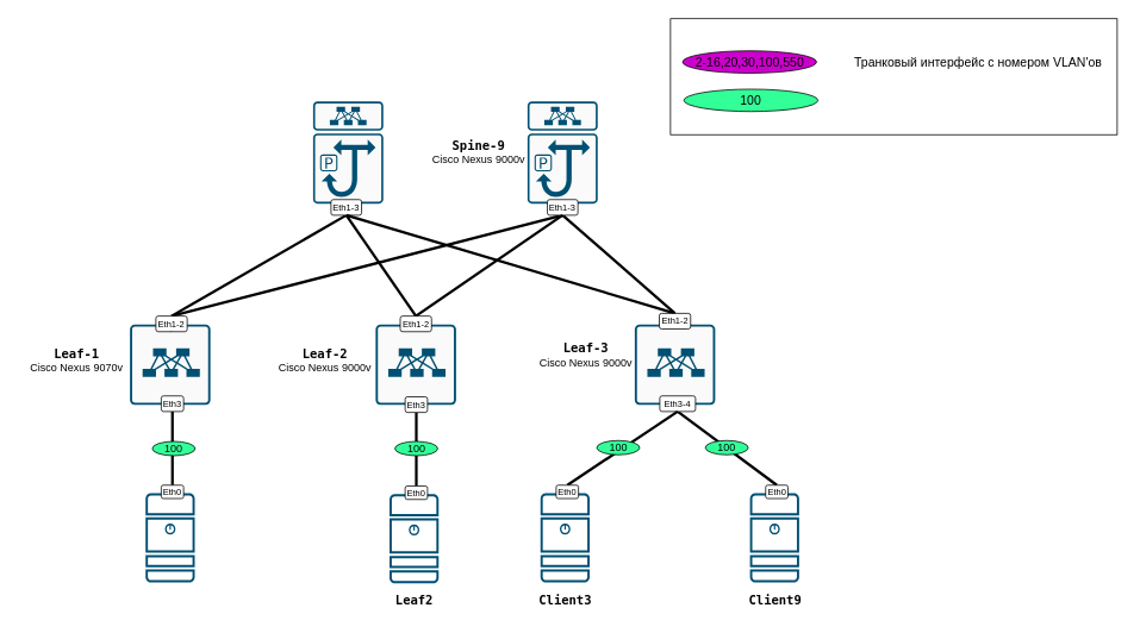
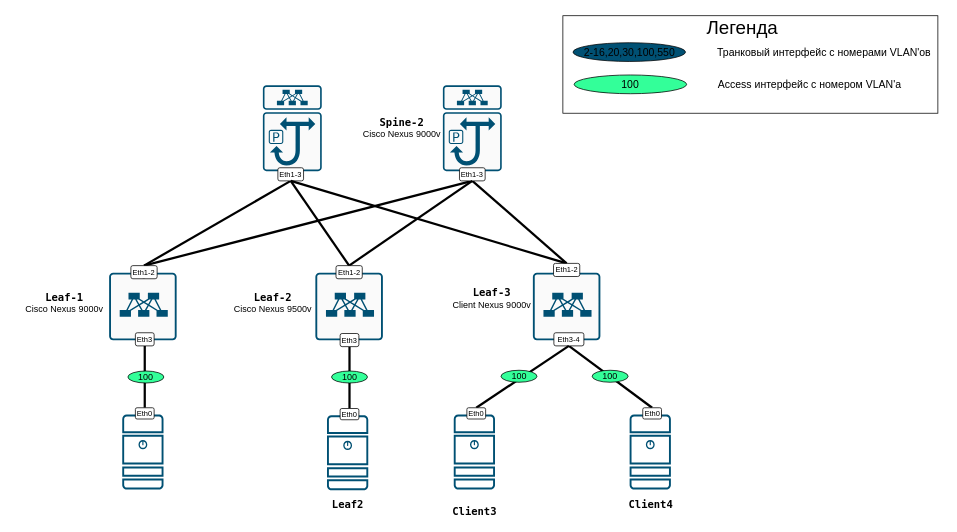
+ <mxCell id="48" value="&lt;font style=&quot;font-size: 25px&quot;&gt;Легенда&lt;/font&gt;" style="text;html=1;resizable=0;autosize=1;align=center;verticalAlign=middle;points=[];fillColor=none;strokeColor=none;rounded=0;fontFamily=Helvetica;fontSize=14;fontColor=default;" vertex="1" parent="1"><mxGeometry x="934.5" y="20.3" width="108" height="30" as="geometry" /></mxCell>
- <mxCell id="46" value="&lt;font style=&quot;font-size: 14px&quot;&gt;2-16,20,30,100,550&lt;/font&gt;" style="ellipse;whiteSpace=wrap;html=1;fillColor=#CC00CC;rotation=0;" vertex="1" parent="1"><mxGeometry x="763.5" y="56.3" width="150" height="25" as="geometry" /></mxCell>
+ <mxCell id="46" value="&lt;font style=&quot;font-size: 14px&quot;&gt;2-16,20,30,100,550&lt;/font&gt;" style="ellipse;whiteSpace=wrap;html=1;fillColor=#005073;rotation=0;" vertex="1" parent="1"><mxGeometry x="763.5" y="56.3" width="150" height="25" as="geometry" /></mxCell>
- <mxCell id="47" value="Транковый интерфейс с номером VLAN'ов" style="text;html=1;resizable=0;autosize=1;align=left;verticalAlign=middle;points=[];fillColor=none;strokeColor=none;rounded=0;fontFamily=Helvetica;fontSize=14;fontColor=default;" vertex="1" parent="1"><mxGeometry x="953.5" y="57.3" width="300" height="24" as="geometry" /></mxCell>
+ <mxCell id="47" value="Транковый интерфейс с номерами VLAN'ов" style="text;html=1;resizable=0;autosize=1;align=left;verticalAlign=middle;points=[];fillColor=none;strokeColor=none;rounded=0;fontFamily=Helvetica;fontSize=14;fontColor=default;" vertex="1" parent="1"><mxGeometry x="953.5" y="57.3" width="300" height="24" as="geometry" /></mxCell>
+ <mxCell id="50" value="Access интерфейс с номером VLAN'а" style="text;html=1;resizable=0;autosize=1;align=left;verticalAlign=middle;points=[];fillColor=none;strokeColor=none;rounded=0;fontFamily=Helvetica;fontSize=14;fontColor=default;" vertex="1" parent="1"><mxGeometry x="955" y="97.3" width="270" height="30" as="geometry" /></mxCell>
- <mxCell id="36" value="&lt;font style=&quot;&quot;&gt;&lt;font face=&quot;monospace&quot;&gt;&lt;font style=&quot;font-size: 14px;&quot;&gt;&lt;b&gt;Spine-9&lt;/b&gt;&lt;/font&gt;&lt;br&gt;&lt;/font&gt;&lt;font style=&quot;font-size: 12px;&quot;&gt;Cisco Nexus 9000v&lt;/font&gt;&lt;br&gt;&lt;/font&gt;" style="text;html=1;resizable=0;autosize=1;align=center;verticalAlign=middle;points=[];fillColor=none;strokeColor=none;rounded=0;dashed=1;fontSize=10;" parent="1" vertex="1"><mxGeometry x="470" y="150.3" width="130" height="40" as="geometry" /></mxCell>
+ <mxCell id="36" value="&lt;font style=&quot;&quot;&gt;&lt;font face=&quot;monospace&quot;&gt;&lt;font style=&quot;font-size: 14px;&quot;&gt;&lt;b&gt;Spine-2&lt;/b&gt;&lt;/font&gt;&lt;br&gt;&lt;/font&gt;&lt;font style=&quot;font-size: 12px;&quot;&gt;Cisco Nexus 9000v&lt;/font&gt;&lt;br&gt;&lt;/font&gt;" style="text;html=1;resizable=0;autosize=1;align=center;verticalAlign=middle;points=[];fillColor=none;strokeColor=none;rounded=0;dashed=1;fontSize=10;" parent="1" vertex="1"><mxGeometry x="470" y="150.3" width="130" height="40" as="geometry" /></mxCell>
- <mxCell id="22" value="&lt;font style=&quot;&quot;&gt;&lt;font face=&quot;monospace&quot;&gt;&lt;font style=&quot;font-size: 14px;&quot;&gt;&lt;b&gt;Leaf-3&lt;/b&gt;&lt;/font&gt;&lt;br&gt;&lt;/font&gt;&lt;font style=&quot;font-size: 12px;&quot;&gt;Cisco Nexus 9000v&lt;/font&gt;&lt;br&gt;&lt;/font&gt;" style="text;html=1;resizable=0;autosize=1;align=center;verticalAlign=middle;points=[];fillColor=none;strokeColor=none;rounded=0;dashed=1;fontSize=10;" parent="1" vertex="1"><mxGeometry x="590" y="377" width="130" height="40" as="geometry" /></mxCell>
+ <mxCell id="22" value="&lt;font style=&quot;&quot;&gt;&lt;font face=&quot;monospace&quot;&gt;&lt;font style=&quot;font-size: 14px;&quot;&gt;&lt;b&gt;Leaf-3&lt;/b&gt;&lt;/font&gt;&lt;br&gt;&lt;/font&gt;&lt;font style=&quot;font-size: 12px;&quot;&gt;Client Nexus 9000v&lt;/font&gt;&lt;br&gt;&lt;/font&gt;" style="text;html=1;resizable=0;autosize=1;align=center;verticalAlign=middle;points=[];fillColor=none;strokeColor=none;rounded=0;dashed=1;fontSize=10;" parent="1" vertex="1"><mxGeometry x="590" y="377" width="130" height="40" as="geometry" /></mxCell>
- <mxCell id="6" value="&lt;font style=&quot;&quot;&gt;&lt;font face=&quot;monospace&quot;&gt;&lt;font style=&quot;font-size: 14px;&quot;&gt;&lt;b&gt;Leaf-1&lt;/b&gt;&lt;/font&gt;&lt;br&gt;&lt;/font&gt;&lt;font style=&quot;font-size: 12px;&quot;&gt;Cisco Nexus 9070v&lt;/font&gt;&lt;br&gt;&lt;/font&gt;" style="text;html=1;resizable=0;autosize=1;align=center;verticalAlign=middle;points=[];fillColor=none;strokeColor=none;rounded=0;dashed=1;fontSize=10;" parent="1" vertex="1"><mxGeometry x="20" y="383" width="130" height="40" as="geometry" /></mxCell>
+ <mxCell id="6" value="&lt;font style=&quot;&quot;&gt;&lt;font face=&quot;monospace&quot;&gt;&lt;font style=&quot;font-size: 14px;&quot;&gt;&lt;b&gt;Leaf-1&lt;/b&gt;&lt;/font&gt;&lt;br&gt;&lt;/font&gt;&lt;font style=&quot;font-size: 12px;&quot;&gt;Cisco Nexus 9000v&lt;/font&gt;&lt;br&gt;&lt;/font&gt;" style="text;html=1;resizable=0;autosize=1;align=center;verticalAlign=middle;points=[];fillColor=none;strokeColor=none;rounded=0;dashed=1;fontSize=10;" parent="1" vertex="1"><mxGeometry x="20" y="383" width="130" height="40" as="geometry" /></mxCell>
- <mxCell id="21" value="&lt;font style=&quot;&quot;&gt;&lt;font face=&quot;monospace&quot;&gt;&lt;font style=&quot;font-size: 14px;&quot;&gt;&lt;b&gt;Leaf-2&lt;/b&gt;&lt;/font&gt;&lt;br&gt;&lt;/font&gt;&lt;font style=&quot;font-size: 12px;&quot;&gt;Cisco Nexus 9000v&lt;/font&gt;&lt;br&gt;&lt;/font&gt;" style="text;html=1;resizable=0;autosize=1;align=center;verticalAlign=middle;points=[];fillColor=none;strokeColor=none;rounded=0;dashed=1;fontSize=10;" parent="1" vertex="1"><mxGeometry x="298.49" y="383" width="130" height="40" as="geometry" /></mxCell>
+ <mxCell id="21" value="&lt;font style=&quot;&quot;&gt;&lt;font face=&quot;monospace&quot;&gt;&lt;font style=&quot;font-size: 14px;&quot;&gt;&lt;b&gt;Leaf-2&lt;/b&gt;&lt;/font&gt;&lt;br&gt;&lt;/font&gt;&lt;font style=&quot;font-size: 12px;&quot;&gt;Cisco Nexus 9500v&lt;/font&gt;&lt;br&gt;&lt;/font&gt;" style="text;html=1;resizable=0;autosize=1;align=center;verticalAlign=middle;points=[];fillColor=none;strokeColor=none;rounded=0;dashed=1;fontSize=10;" parent="1" vertex="1"><mxGeometry x="298.49" y="383" width="130" height="40" as="geometry" /></mxCell>
- <mxCell id="43" value="&lt;font style=&quot;&quot;&gt;&lt;font face=&quot;monospace&quot;&gt;&lt;span style=&quot;font-size: 14px;&quot;&gt;&lt;b&gt;Client3&lt;/b&gt;&lt;/span&gt;&lt;/font&gt;&lt;br&gt;&lt;/font&gt;" style="text;html=1;resizable=0;autosize=1;align=center;verticalAlign=middle;points=[];fillColor=none;strokeColor=none;rounded=0;dashed=1;fontSize=10;" parent="1" vertex="1"><mxGeometry x="592" y="657" width="80" height="30" as="geometry" /></mxCell>
+ <mxCell id="43" value="&lt;font style=&quot;&quot;&gt;&lt;font face=&quot;monospace&quot;&gt;&lt;span style=&quot;font-size: 14px;&quot;&gt;&lt;b&gt;Client3&lt;/b&gt;&lt;/span&gt;&lt;/font&gt;&lt;br&gt;&lt;/font&gt;" style="text;html=1;resizable=0;autosize=1;align=center;verticalAlign=middle;points=[];fillColor=none;strokeColor=none;rounded=0;dashed=1;fontSize=10;" parent="1" vertex="1"><mxGeometry x="592" y="667" width="80" height="30" as="geometry" /></mxCell>
- <mxCell id="35" value="&lt;font style=&quot;&quot;&gt;&lt;font face=&quot;monospace&quot;&gt;&lt;span style=&quot;font-size: 14px;&quot;&gt;&lt;b&gt;Client9&lt;/b&gt;&lt;/span&gt;&lt;/font&gt;&lt;br&gt;&lt;/font&gt;" style="text;html=1;resizable=0;autosize=1;align=center;verticalAlign=middle;points=[];fillColor=none;strokeColor=none;rounded=0;dashed=1;fontSize=10;" parent="1" vertex="1"><mxGeometry x="826.5" y="657" width="80" height="30" as="geometry" /></mxCell>
+ <mxCell id="35" value="&lt;font style=&quot;&quot;&gt;&lt;font face=&quot;monospace&quot;&gt;&lt;span style=&quot;font-size: 14px;&quot;&gt;&lt;b&gt;Client4&lt;/b&gt;&lt;/span&gt;&lt;/font&gt;&lt;br&gt;&lt;/font&gt;" style="text;html=1;resizable=0;autosize=1;align=center;verticalAlign=middle;points=[];fillColor=none;strokeColor=none;rounded=0;dashed=1;fontSize=10;" parent="1" vertex="1"><mxGeometry x="826.5" y="657" width="80" height="30" as="geometry" /></mxCell>
